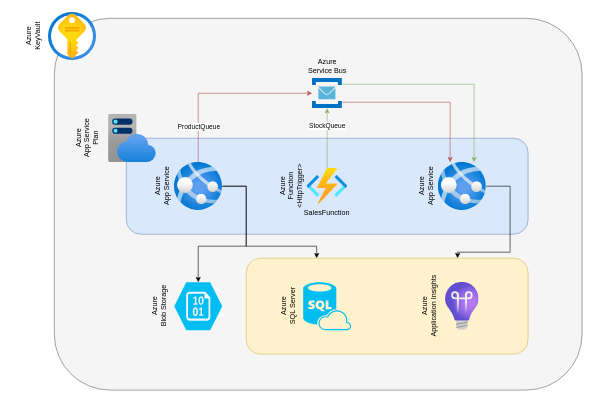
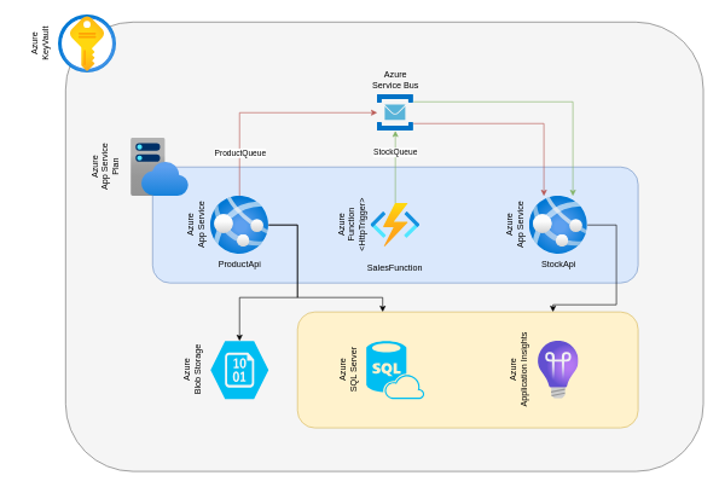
- <mxCell id="24" value="SalesFunction" style="text;html=1;align=center;verticalAlign=middle;resizable=0;points=[];autosize=1;strokeColor=none;fillColor=none;" vertex="1" parent="1"><mxGeometry x="494" y="340" width="100" height="30" as="geometry" /></mxCell>
+ <mxCell id="24" value="SalesFunction" style="text;html=1;align=center;verticalAlign=middle;resizable=0;points=[];autosize=1;strokeColor=none;fillColor=none;" vertex="1" parent="1"><mxGeometry x="494" y="355" width="100" height="30" as="geometry" /></mxCell>
+ <mxCell id="6" value="ProductApi" style="text;html=1;align=center;verticalAlign=middle;resizable=0;points=[];autosize=1;strokeColor=none;fillColor=none;" vertex="1" parent="1"><mxGeometry x="290" y="350" width="80" height="30" as="geometry" /></mxCell>
+ <mxCell id="10" value="StockApi" style="text;html=1;align=center;verticalAlign=middle;resizable=0;points=[];autosize=1;strokeColor=none;fillColor=none;" vertex="1" parent="1"><mxGeometry x="735" y="350" width="70" height="30" as="geometry" /></mxCell>
